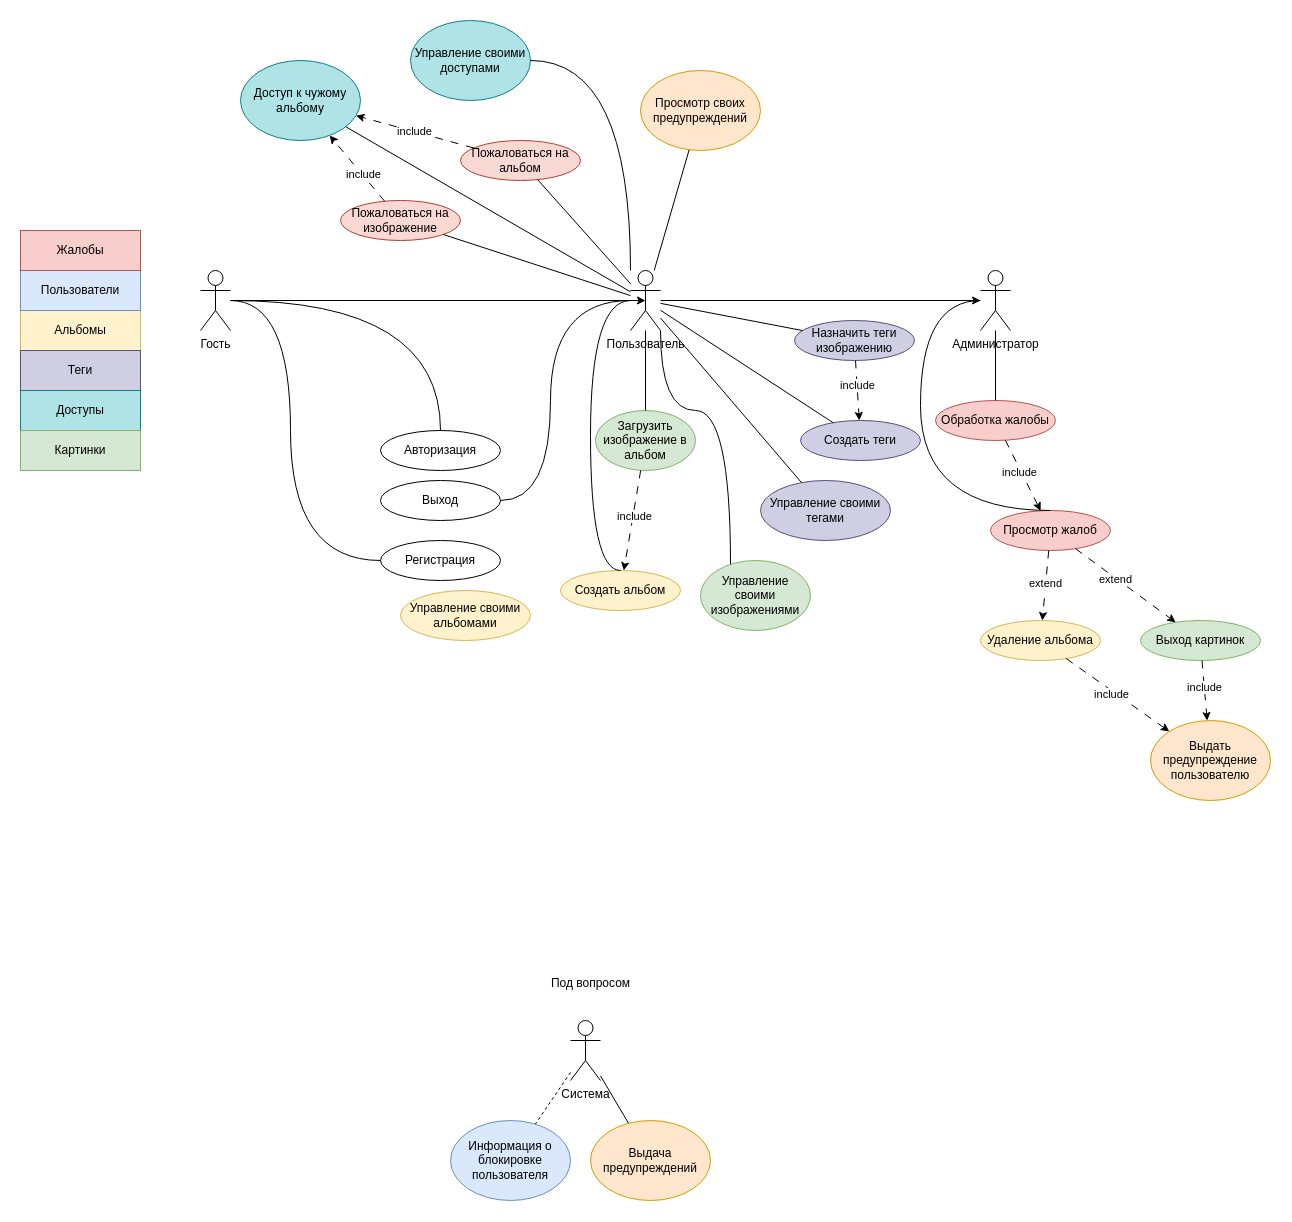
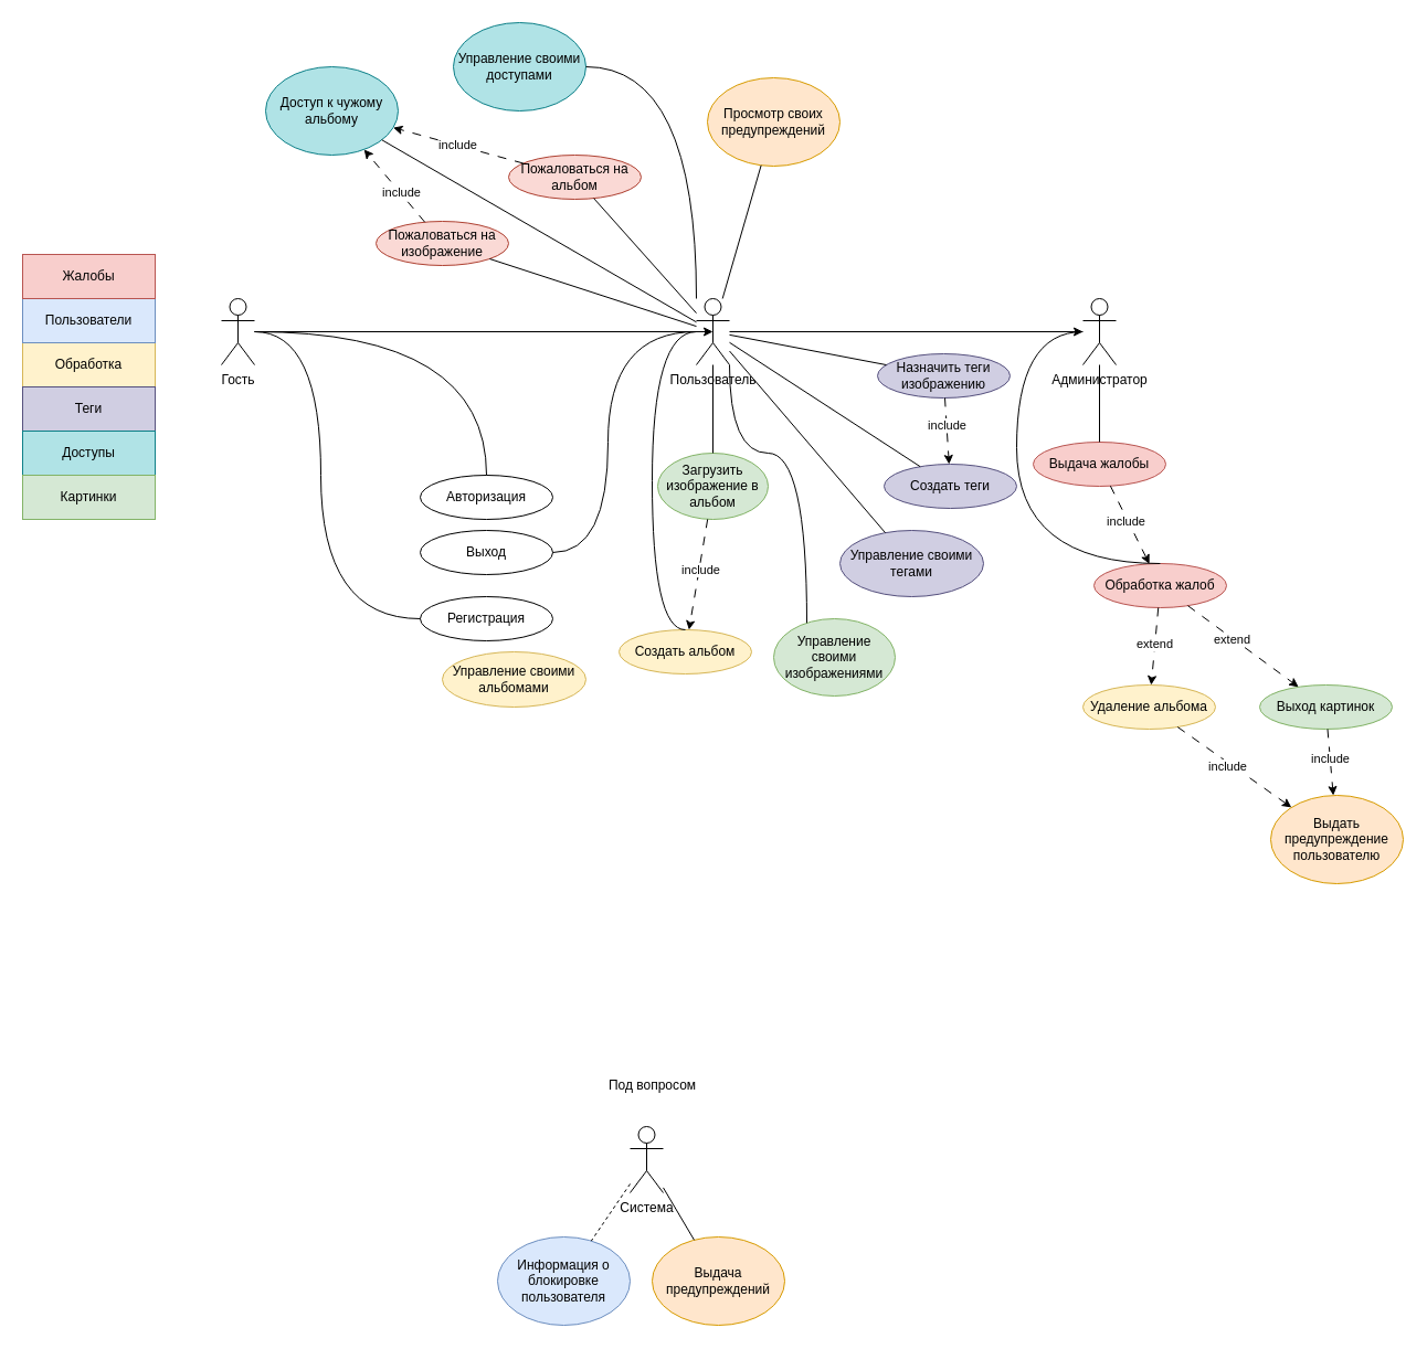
- <mxCell id="32" value="Альбомы" style="rounded=0;whiteSpace=wrap;html=1;fillColor=#fff2cc;strokeColor=#d6b656;" parent="1" vertex="1"><mxGeometry x="20" y="310" width="120" height="40" as="geometry" /></mxCell>
+ <mxCell id="32" value="Обработка" style="rounded=0;whiteSpace=wrap;html=1;fillColor=#fff2cc;strokeColor=#d6b656;" parent="1" vertex="1"><mxGeometry x="20" y="310" width="120" height="40" as="geometry" /></mxCell>
- <mxCell id="40" value="Обработка жалобы" style="ellipse;whiteSpace=wrap;html=1;fillColor=#f8cecc;strokeColor=#b85450;" parent="1" vertex="1"><mxGeometry x="935" y="400" width="120" height="40" as="geometry" /></mxCell>
+ <mxCell id="40" value="Выдача жалобы" style="ellipse;whiteSpace=wrap;html=1;fillColor=#f8cecc;strokeColor=#b85450;" parent="1" vertex="1"><mxGeometry x="935" y="400" width="120" height="40" as="geometry" /></mxCell>
- <mxCell id="41" value="Просмотр жалоб" style="ellipse;whiteSpace=wrap;html=1;fillColor=#f8cecc;strokeColor=#b85450;" parent="1" vertex="1"><mxGeometry x="990" y="510" width="120" height="40" as="geometry" /></mxCell>
+ <mxCell id="41" value="Обработка жалоб" style="ellipse;whiteSpace=wrap;html=1;fillColor=#f8cecc;strokeColor=#b85450;" parent="1" vertex="1"><mxGeometry x="990" y="510" width="120" height="40" as="geometry" /></mxCell>
